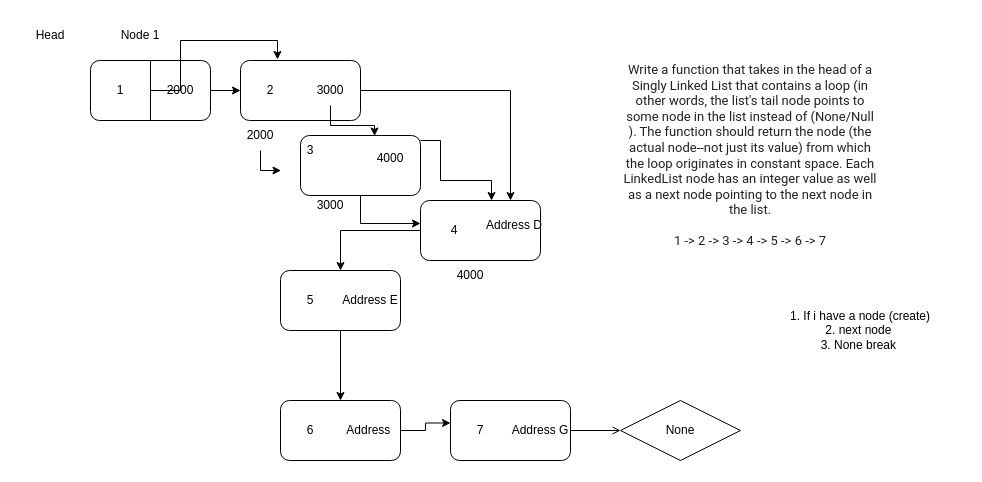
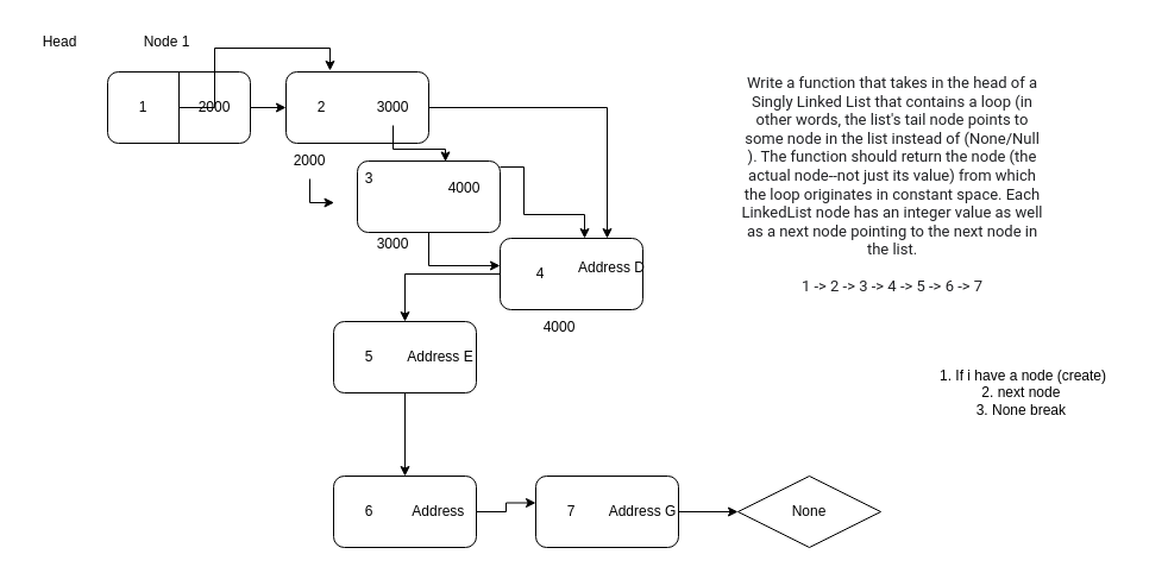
- <mxCell id="30" value="" style="edgeStyle=orthogonalEdgeStyle;rounded=0;orthogonalLoop=1;jettySize=auto;html=1;endArrow=open;" edge="1" parent="1" source="31" target="40"><mxGeometry relative="1" as="geometry" /></mxCell>
+ <mxCell id="30" value="" style="edgeStyle=orthogonalEdgeStyle;rounded=0;orthogonalLoop=1;jettySize=auto;html=1;" edge="1" parent="1" source="31" target="40"><mxGeometry relative="1" as="geometry" /></mxCell>
